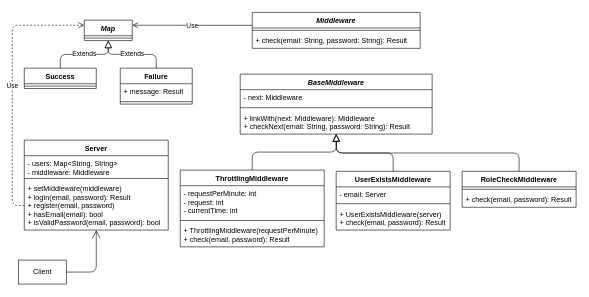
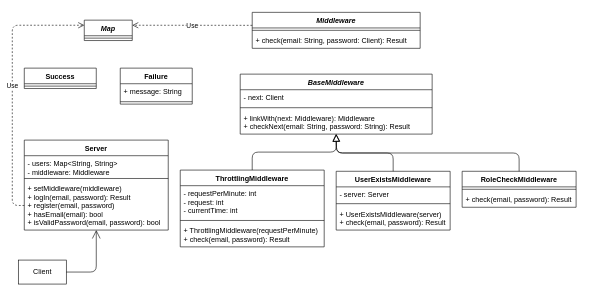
- <mxCell id="14" value="Use" style="endArrow=open;endSize=8;dashed=0;html=1;entryX=1;entryY=0.25;entryDx=0;entryDy=0;exitX=0;exitY=0.361;exitDx=0;exitDy=0;exitPerimeter=0;" edge="1" parent="1" source="11" target="2"><mxGeometry width="160" relative="1" as="geometry"><mxPoint x="420" y="42" as="sourcePoint" /><mxPoint x="220" y="50" as="targetPoint" /></mxGeometry></mxCell>
+ <mxCell id="14" value="Use" style="endArrow=open;endSize=8;dashed=1;html=1;entryX=1;entryY=0.25;entryDx=0;entryDy=0;exitX=0;exitY=0.361;exitDx=0;exitDy=0;exitPerimeter=0;" edge="1" parent="1" source="11" target="2"><mxGeometry width="160" relative="1" as="geometry"><mxPoint x="420" y="42" as="sourcePoint" /><mxPoint x="220" y="50" as="targetPoint" /></mxGeometry></mxCell>
- <mxCell id="13" value="+ check(email: String, password: String): Result" style="text;strokeColor=none;fillColor=none;align=left;verticalAlign=top;spacingLeft=4;spacingRight=4;overflow=hidden;rotatable=0;points=[[0,0.5],[1,0.5]];portConstraint=eastwest;" vertex="1" parent="11"><mxGeometry y="34" width="280" height="26" as="geometry" /></mxCell>
+ <mxCell id="13" value="+ check(email: String, password: Client): Result" style="text;strokeColor=none;fillColor=none;align=left;verticalAlign=top;spacingLeft=4;spacingRight=4;overflow=hidden;rotatable=0;points=[[0,0.5],[1,0.5]];portConstraint=eastwest;" vertex="1" parent="11"><mxGeometry y="34" width="280" height="26" as="geometry" /></mxCell>
- <mxCell id="9" value="Extends" style="endArrow=block;endSize=10;endFill=0;html=1;entryX=0.5;entryY=1;entryDx=0;entryDy=0;exitX=0.5;exitY=0;exitDx=0;exitDy=0;edgeStyle=orthogonalEdgeStyle;" edge="1" parent="1" source="7" target="2"><mxGeometry width="160" relative="1" as="geometry"><mxPoint x="40" y="203" as="sourcePoint" /><mxPoint x="200" y="203" as="targetPoint" /></mxGeometry></mxCell>
- <mxCell id="10" value="Extends" style="endArrow=block;endSize=10;endFill=0;html=1;entryX=0.5;entryY=1;entryDx=0;entryDy=0;exitX=0.5;exitY=0;exitDx=0;exitDy=0;edgeStyle=orthogonalEdgeStyle;" edge="1" parent="1" source="4" target="2"><mxGeometry width="160" relative="1" as="geometry"><mxPoint x="130" y="143" as="sourcePoint" /><mxPoint x="190" y="73" as="targetPoint" /></mxGeometry></mxCell>
- <mxCell id="5" value="+ message: Result" style="text;strokeColor=none;fillColor=none;align=left;verticalAlign=top;spacingLeft=4;spacingRight=4;overflow=hidden;rotatable=0;points=[[0,0.5],[1,0.5]];portConstraint=eastwest;" vertex="1" parent="4"><mxGeometry y="26" width="120" height="26" as="geometry" /></mxCell>
+ <mxCell id="5" value="+ message: String" style="text;strokeColor=none;fillColor=none;align=left;verticalAlign=top;spacingLeft=4;spacingRight=4;overflow=hidden;rotatable=0;points=[[0,0.5],[1,0.5]];portConstraint=eastwest;" vertex="1" parent="4"><mxGeometry y="26" width="120" height="26" as="geometry" /></mxCell>
- <mxCell id="16" value="- next: Middleware" style="text;strokeColor=none;fillColor=none;align=left;verticalAlign=top;spacingLeft=4;spacingRight=4;overflow=hidden;rotatable=0;points=[[0,0.5],[1,0.5]];portConstraint=eastwest;" vertex="1" parent="15"><mxGeometry y="26" width="320" height="26" as="geometry" /></mxCell>
+ <mxCell id="16" value="- next: Client" style="text;strokeColor=none;fillColor=none;align=left;verticalAlign=top;spacingLeft=4;spacingRight=4;overflow=hidden;rotatable=0;points=[[0,0.5],[1,0.5]];portConstraint=eastwest;" vertex="1" parent="15"><mxGeometry y="26" width="320" height="26" as="geometry" /></mxCell>
- <mxCell id="29" value="- email: Server" style="text;strokeColor=none;fillColor=none;align=left;verticalAlign=top;spacingLeft=4;spacingRight=4;overflow=hidden;rotatable=0;points=[[0,0.5],[1,0.5]];portConstraint=eastwest;" vertex="1" parent="28"><mxGeometry y="26" width="190" height="24" as="geometry" /></mxCell>
+ <mxCell id="29" value="- server: Server" style="text;strokeColor=none;fillColor=none;align=left;verticalAlign=top;spacingLeft=4;spacingRight=4;overflow=hidden;rotatable=0;points=[[0,0.5],[1,0.5]];portConstraint=eastwest;" vertex="1" parent="28"><mxGeometry y="26" width="190" height="24" as="geometry" /></mxCell>
